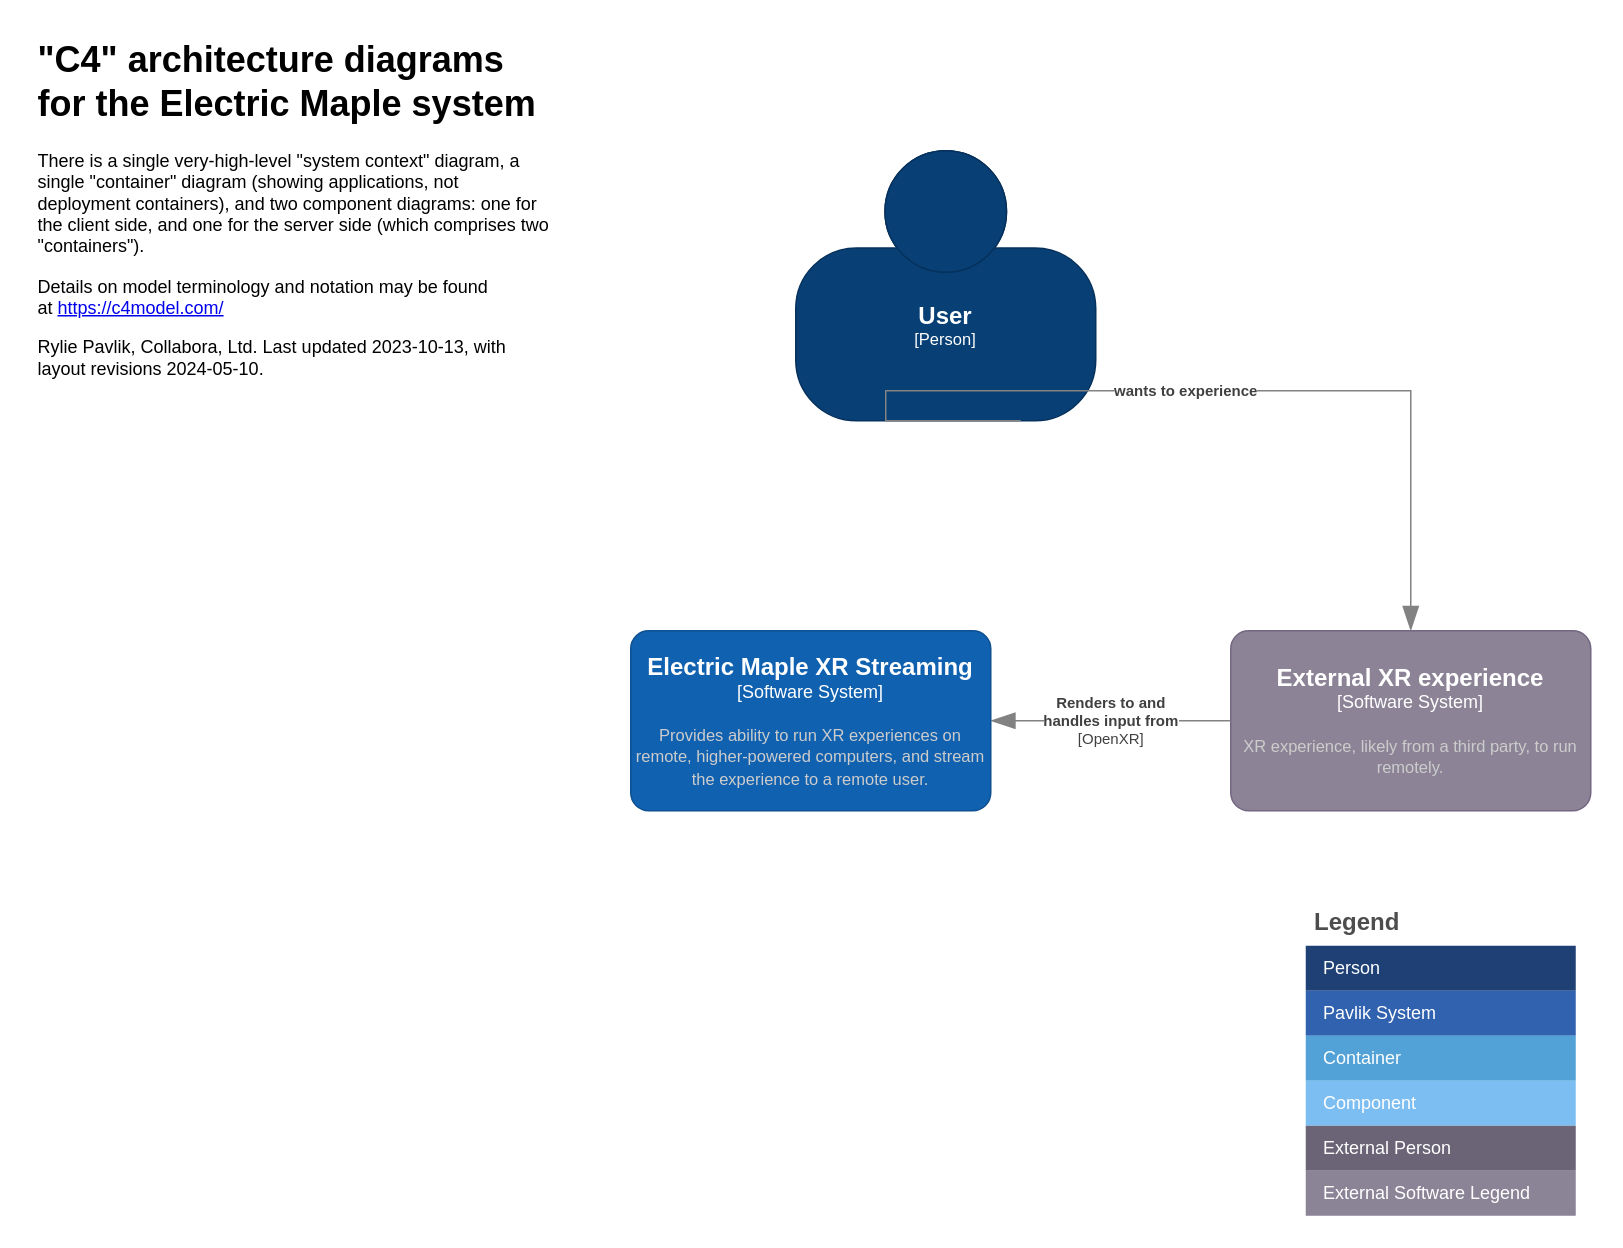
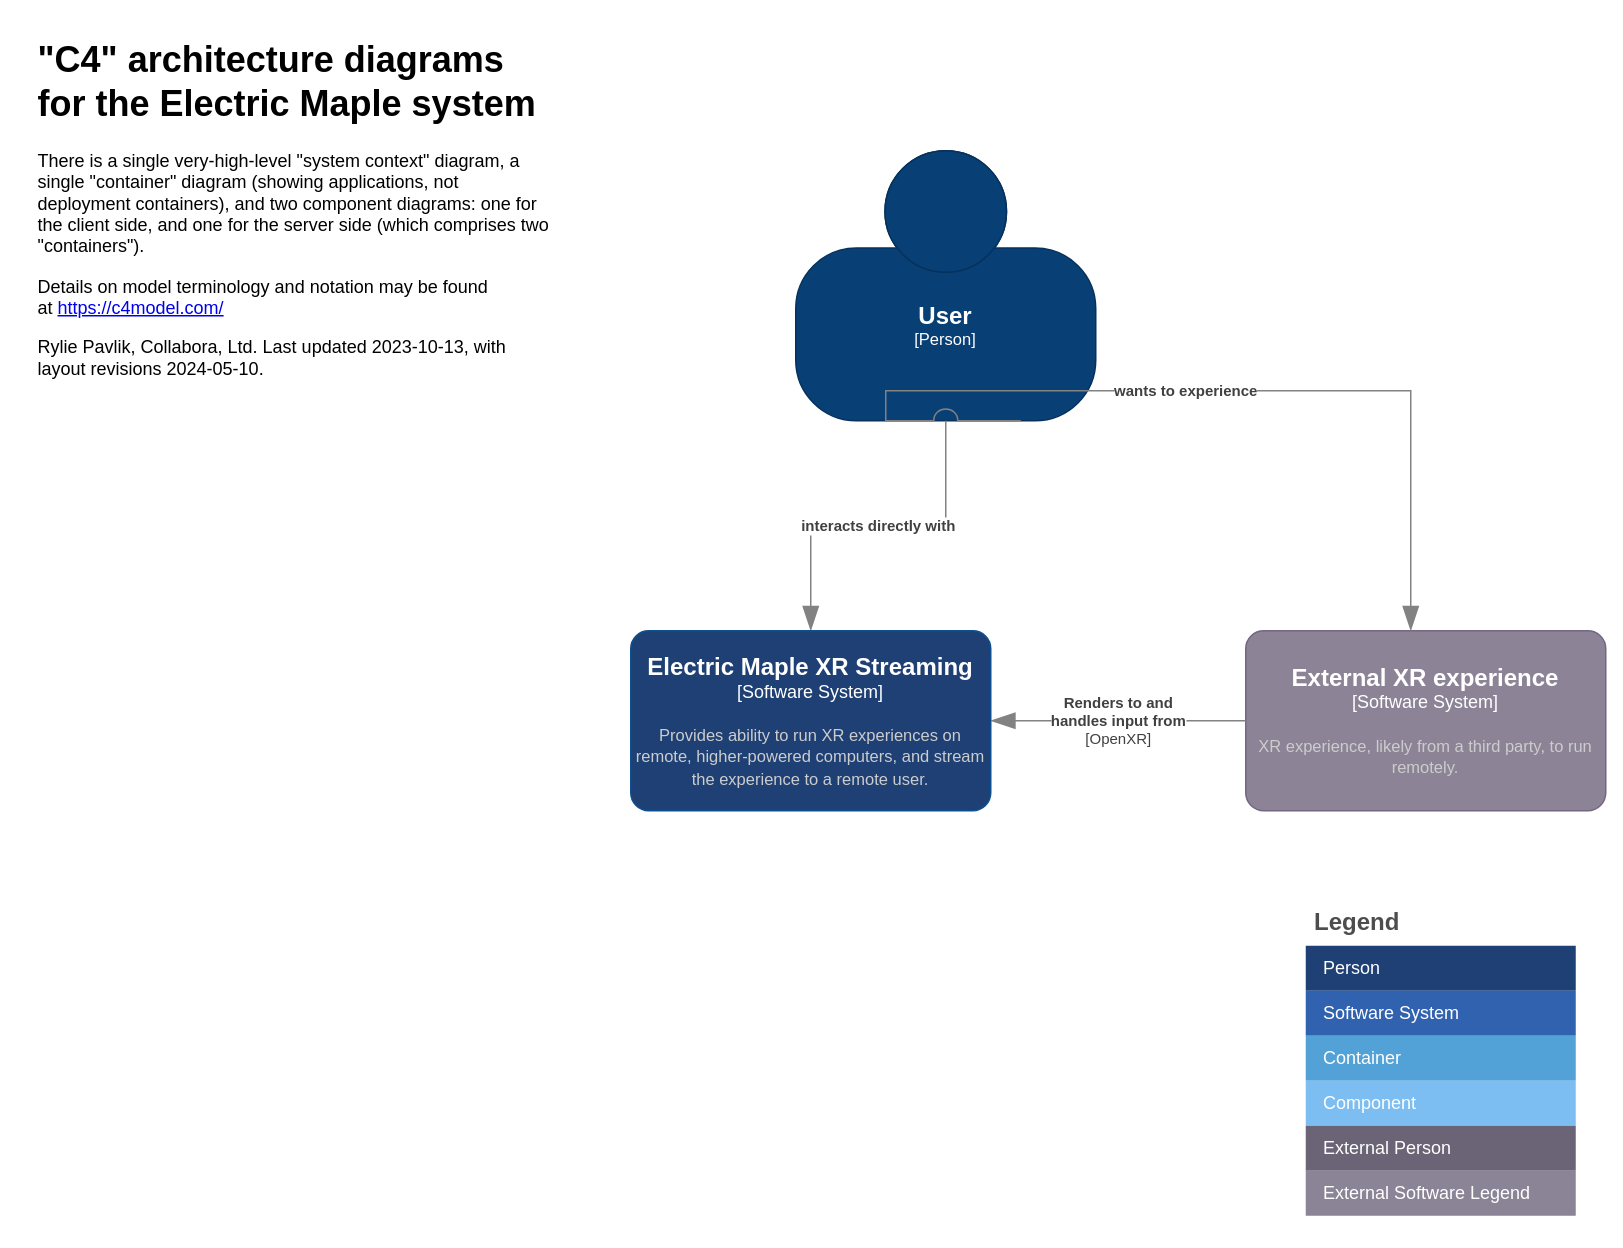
+ <mxCell id="4" value="&lt;div style=&quot;text-align: left&quot;&gt;&lt;div style=&quot;text-align: center&quot;&gt;&lt;b&gt;interacts directly with&lt;/b&gt;&lt;/div&gt;" style="endArrow=blockThin;html=1;fontSize=10;fontColor=#404040;strokeWidth=1;endFill=1;strokeColor=#828282;elbow=vertical;metaEdit=1;endSize=14;startSize=14;jumpStyle=arc;jumpSize=16;rounded=0;edgeStyle=orthogonalEdgeStyle;exitX=0.5;exitY=1;exitDx=0;exitDy=0;exitPerimeter=0;" parent="1" source="2" target="7" edge="1"><mxGeometry width="240" relative="1" as="geometry"><mxPoint x="440" y="420" as="sourcePoint" /><mxPoint x="520" y="380" as="targetPoint" /></mxGeometry></mxCell>
- <mxCell id="7" value="&lt;font style=&quot;font-size: 16px&quot;&gt;&lt;b&gt;Electric Maple XR Streaming&lt;/b&gt;&lt;/font&gt;&lt;div&gt;[Software System]&lt;/div&gt;&lt;br&gt;&lt;div&gt;&lt;font style=&quot;font-size: 11px&quot;&gt;&lt;font color=&quot;#cccccc&quot;&gt;Provides ability to run XR experiences on remote, higher-powered computers, and stream the experience to a remote user.&lt;/font&gt;&lt;/div&gt;" style="rounded=1;whiteSpace=wrap;html=1;labelBackgroundColor=none;fillColor=#1061B0;fontColor=#ffffff;align=center;arcSize=10;strokeColor=#0D5091;metaEdit=1;resizable=0;points=[[0.25,0,0],[0.5,0,0],[0.75,0,0],[1,0.25,0],[1,0.5,0],[1,0.75,0],[0.75,1,0],[0.5,1,0],[0.25,1,0],[0,0.75,0],[0,0.5,0],[0,0.25,0]];" parent="1" vertex="1"><mxGeometry x="420" y="420" width="240" height="120" as="geometry" /></mxCell>
+ <mxCell id="7" value="&lt;font style=&quot;font-size: 16px&quot;&gt;&lt;b&gt;Electric Maple XR Streaming&lt;/b&gt;&lt;/font&gt;&lt;div&gt;[Software System]&lt;/div&gt;&lt;br&gt;&lt;div&gt;&lt;font style=&quot;font-size: 11px&quot;&gt;&lt;font color=&quot;#cccccc&quot;&gt;Provides ability to run XR experiences on remote, higher-powered computers, and stream the experience to a remote user.&lt;/font&gt;&lt;/div&gt;" style="rounded=1;whiteSpace=wrap;html=1;labelBackgroundColor=none;fillColor=#1e4074;fontColor=#ffffff;align=center;arcSize=10;strokeColor=#0D5091;metaEdit=1;resizable=0;points=[[0.25,0,0],[0.5,0,0],[0.75,0,0],[1,0.25,0],[1,0.5,0],[1,0.75,0],[0.75,1,0],[0.5,1,0],[0.25,1,0],[0,0.75,0],[0,0.5,0],[0,0.25,0]];" parent="1" vertex="1"><mxGeometry x="420" y="420" width="240" height="120" as="geometry" /></mxCell>
- <mxCell id="3" value="&lt;font style=&quot;font-size: 16px&quot;&gt;&lt;b&gt;External XR experience&lt;/b&gt;&lt;/font&gt;&lt;div&gt;[Software System]&lt;/div&gt;&lt;br&gt;&lt;div&gt;&lt;font style=&quot;font-size: 11px&quot;&gt;&lt;font color=&quot;#cccccc&quot;&gt;XR experience, likely from a third party, to run remotely.&lt;/font&gt;&lt;/div&gt;" style="rounded=1;whiteSpace=wrap;html=1;labelBackgroundColor=none;fillColor=#8C8496;fontColor=#ffffff;align=center;arcSize=10;strokeColor=#736782;metaEdit=1;resizable=0;points=[[0.25,0,0],[0.5,0,0],[0.75,0,0],[1,0.25,0],[1,0.5,0],[1,0.75,0],[0.75,1,0],[0.5,1,0],[0.25,1,0],[0,0.75,0],[0,0.5,0],[0,0.25,0]];" parent="1" vertex="1"><mxGeometry x="820" y="420" width="240" height="120" as="geometry" /></mxCell>
+ <mxCell id="3" value="&lt;font style=&quot;font-size: 16px&quot;&gt;&lt;b&gt;External XR experience&lt;/b&gt;&lt;/font&gt;&lt;div&gt;[Software System]&lt;/div&gt;&lt;br&gt;&lt;div&gt;&lt;font style=&quot;font-size: 11px&quot;&gt;&lt;font color=&quot;#cccccc&quot;&gt;XR experience, likely from a third party, to run remotely.&lt;/font&gt;&lt;/div&gt;" style="rounded=1;whiteSpace=wrap;html=1;labelBackgroundColor=none;fillColor=#8C8496;fontColor=#ffffff;align=center;arcSize=10;strokeColor=#736782;metaEdit=1;resizable=0;points=[[0.25,0,0],[0.5,0,0],[0.75,0,0],[1,0.25,0],[1,0.5,0],[1,0.75,0],[0.75,1,0],[0.5,1,0],[0.25,1,0],[0,0.75,0],[0,0.5,0],[0,0.25,0]];" parent="1" vertex="1"><mxGeometry x="830" y="420" width="240" height="120" as="geometry" /></mxCell>
- <mxCell id="12" value="Pavlik System" style="shape=partialRectangle;html=1;whiteSpace=wrap;connectable=0;strokeColor=inherit;overflow=hidden;fillColor=#3162AF;top=0;left=0;bottom=0;right=0;pointerEvents=1;fontSize=12;align=left;fontColor=#FFFFFF;gradientColor=none;spacingLeft=10;spacingRight=4;" parent="11" vertex="1"><mxGeometry width="180" height="30" as="geometry"><mxRectangle width="180" height="30" as="alternateBounds" /></mxGeometry></mxCell>
+ <mxCell id="12" value="Software System" style="shape=partialRectangle;html=1;whiteSpace=wrap;connectable=0;strokeColor=inherit;overflow=hidden;fillColor=#3162AF;top=0;left=0;bottom=0;right=0;pointerEvents=1;fontSize=12;align=left;fontColor=#FFFFFF;gradientColor=none;spacingLeft=10;spacingRight=4;" parent="11" vertex="1"><mxGeometry width="180" height="30" as="geometry"><mxRectangle width="180" height="30" as="alternateBounds" /></mxGeometry></mxCell>
